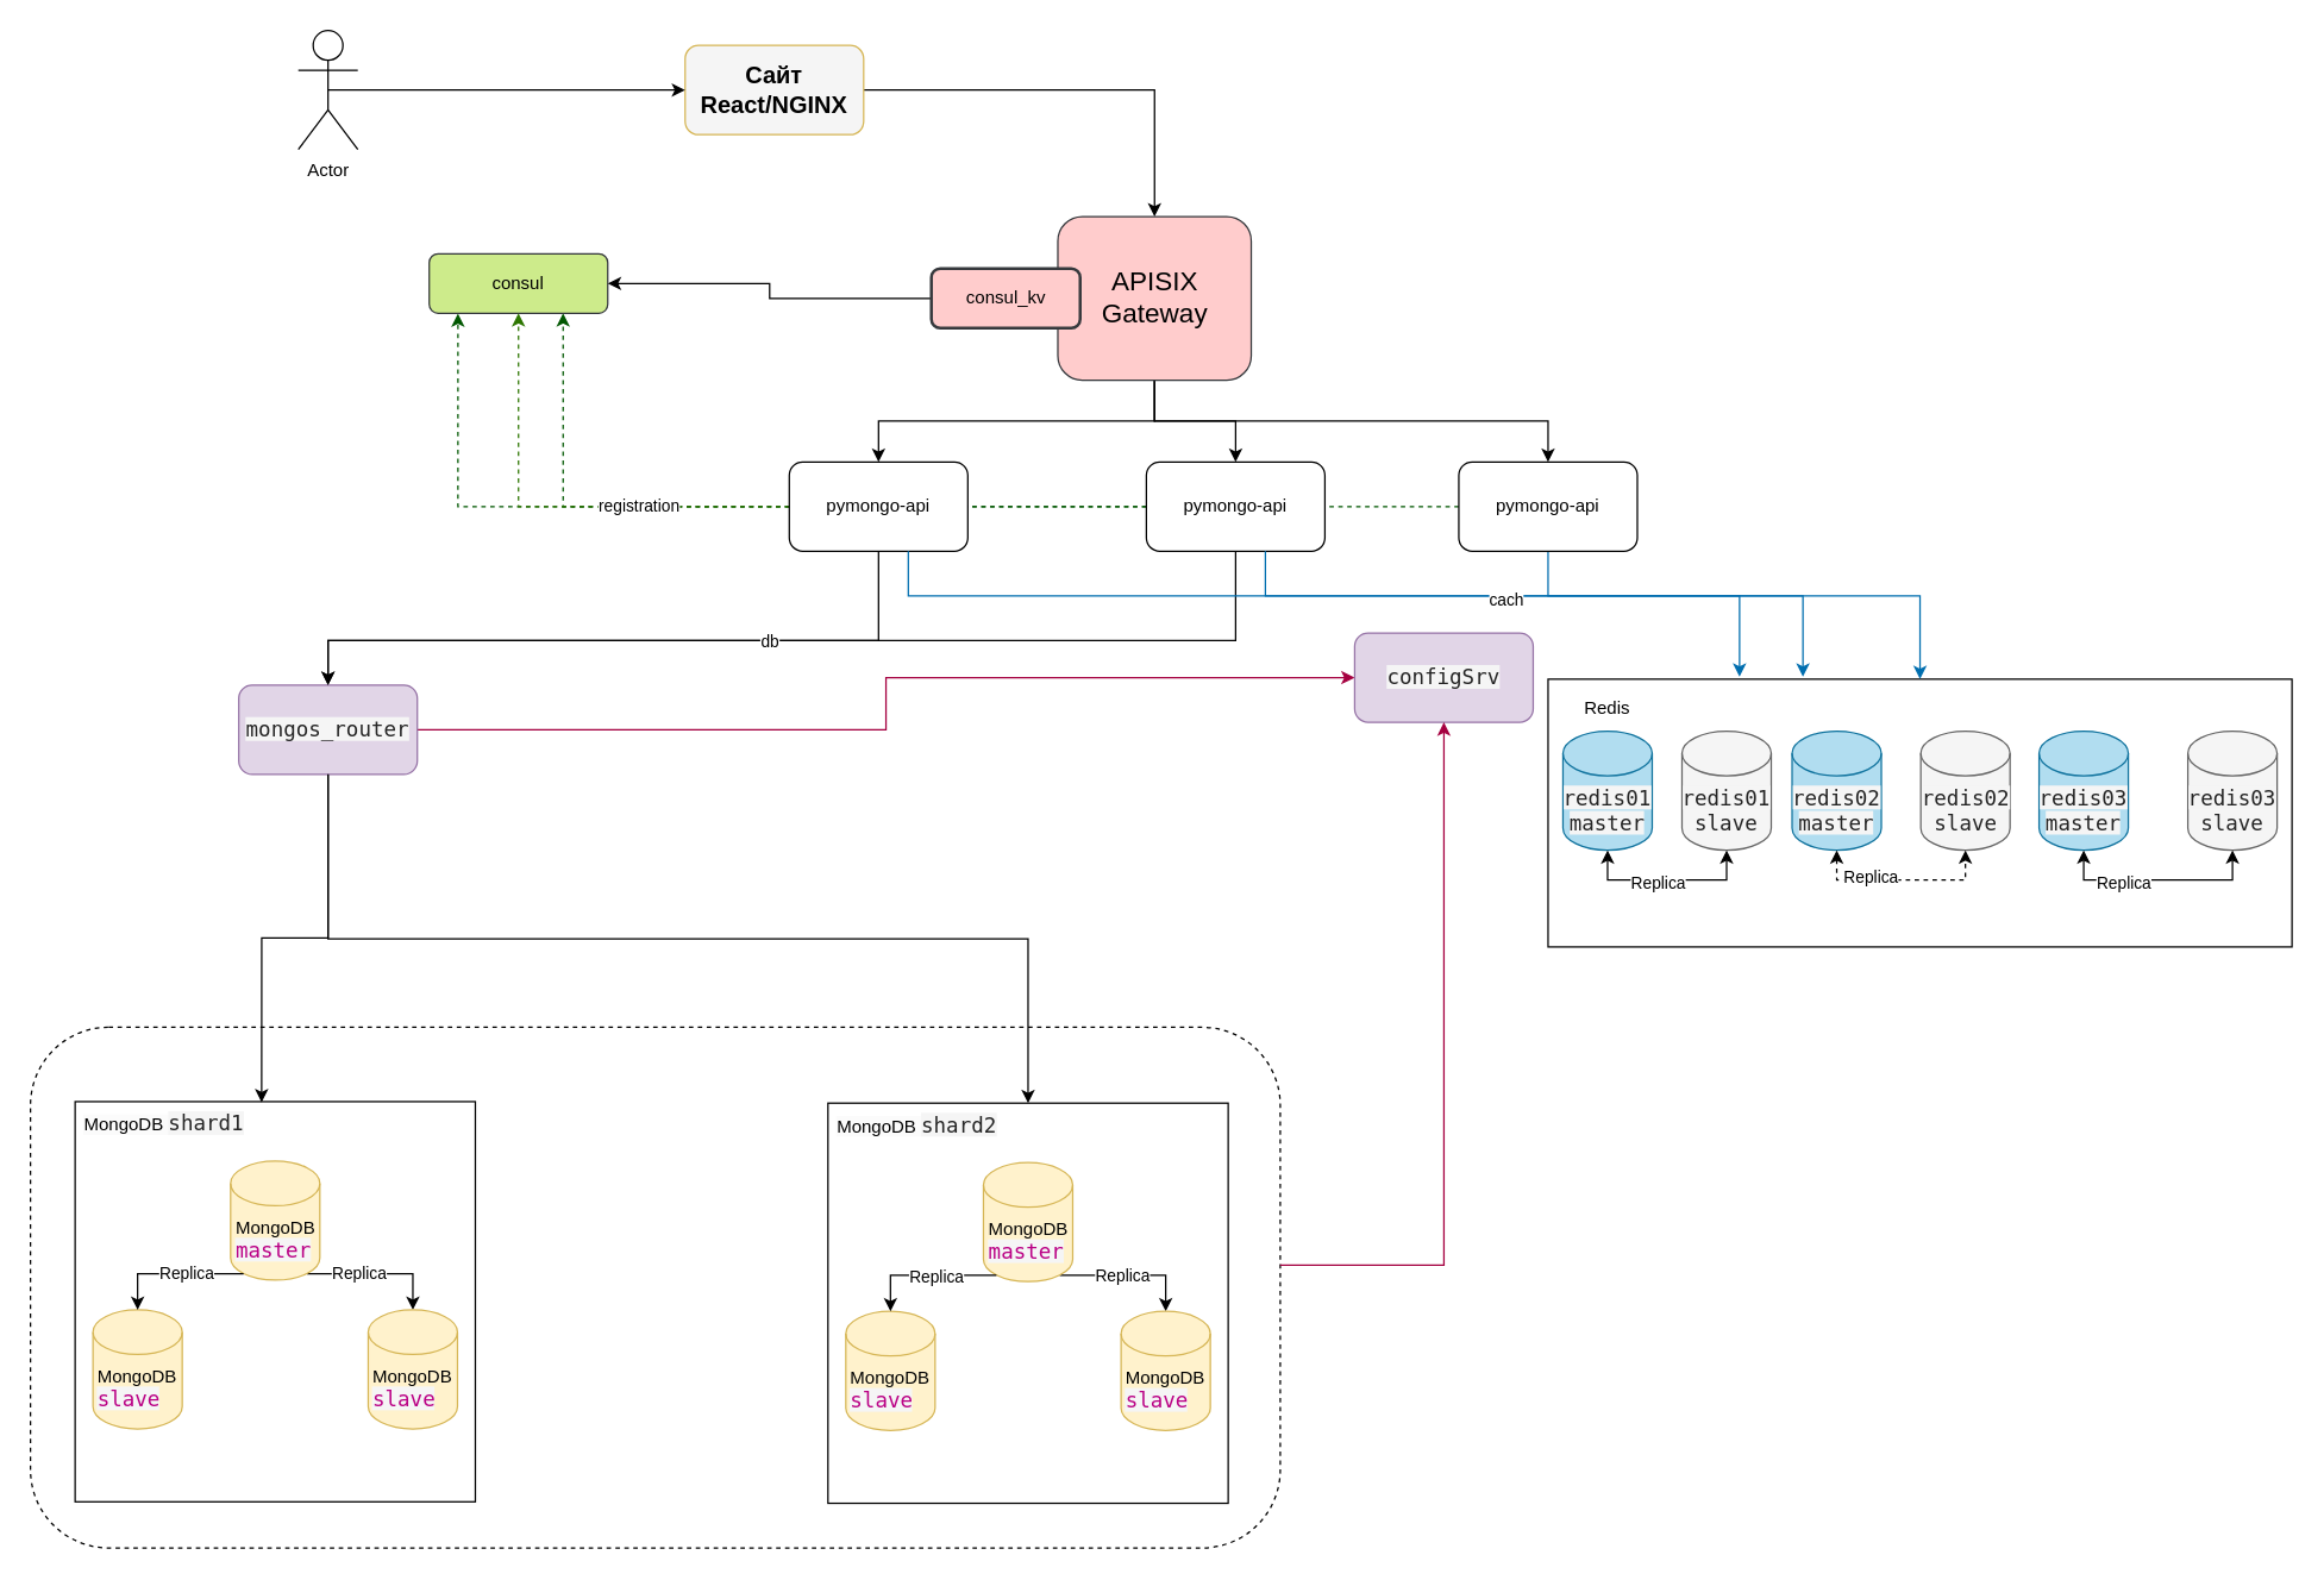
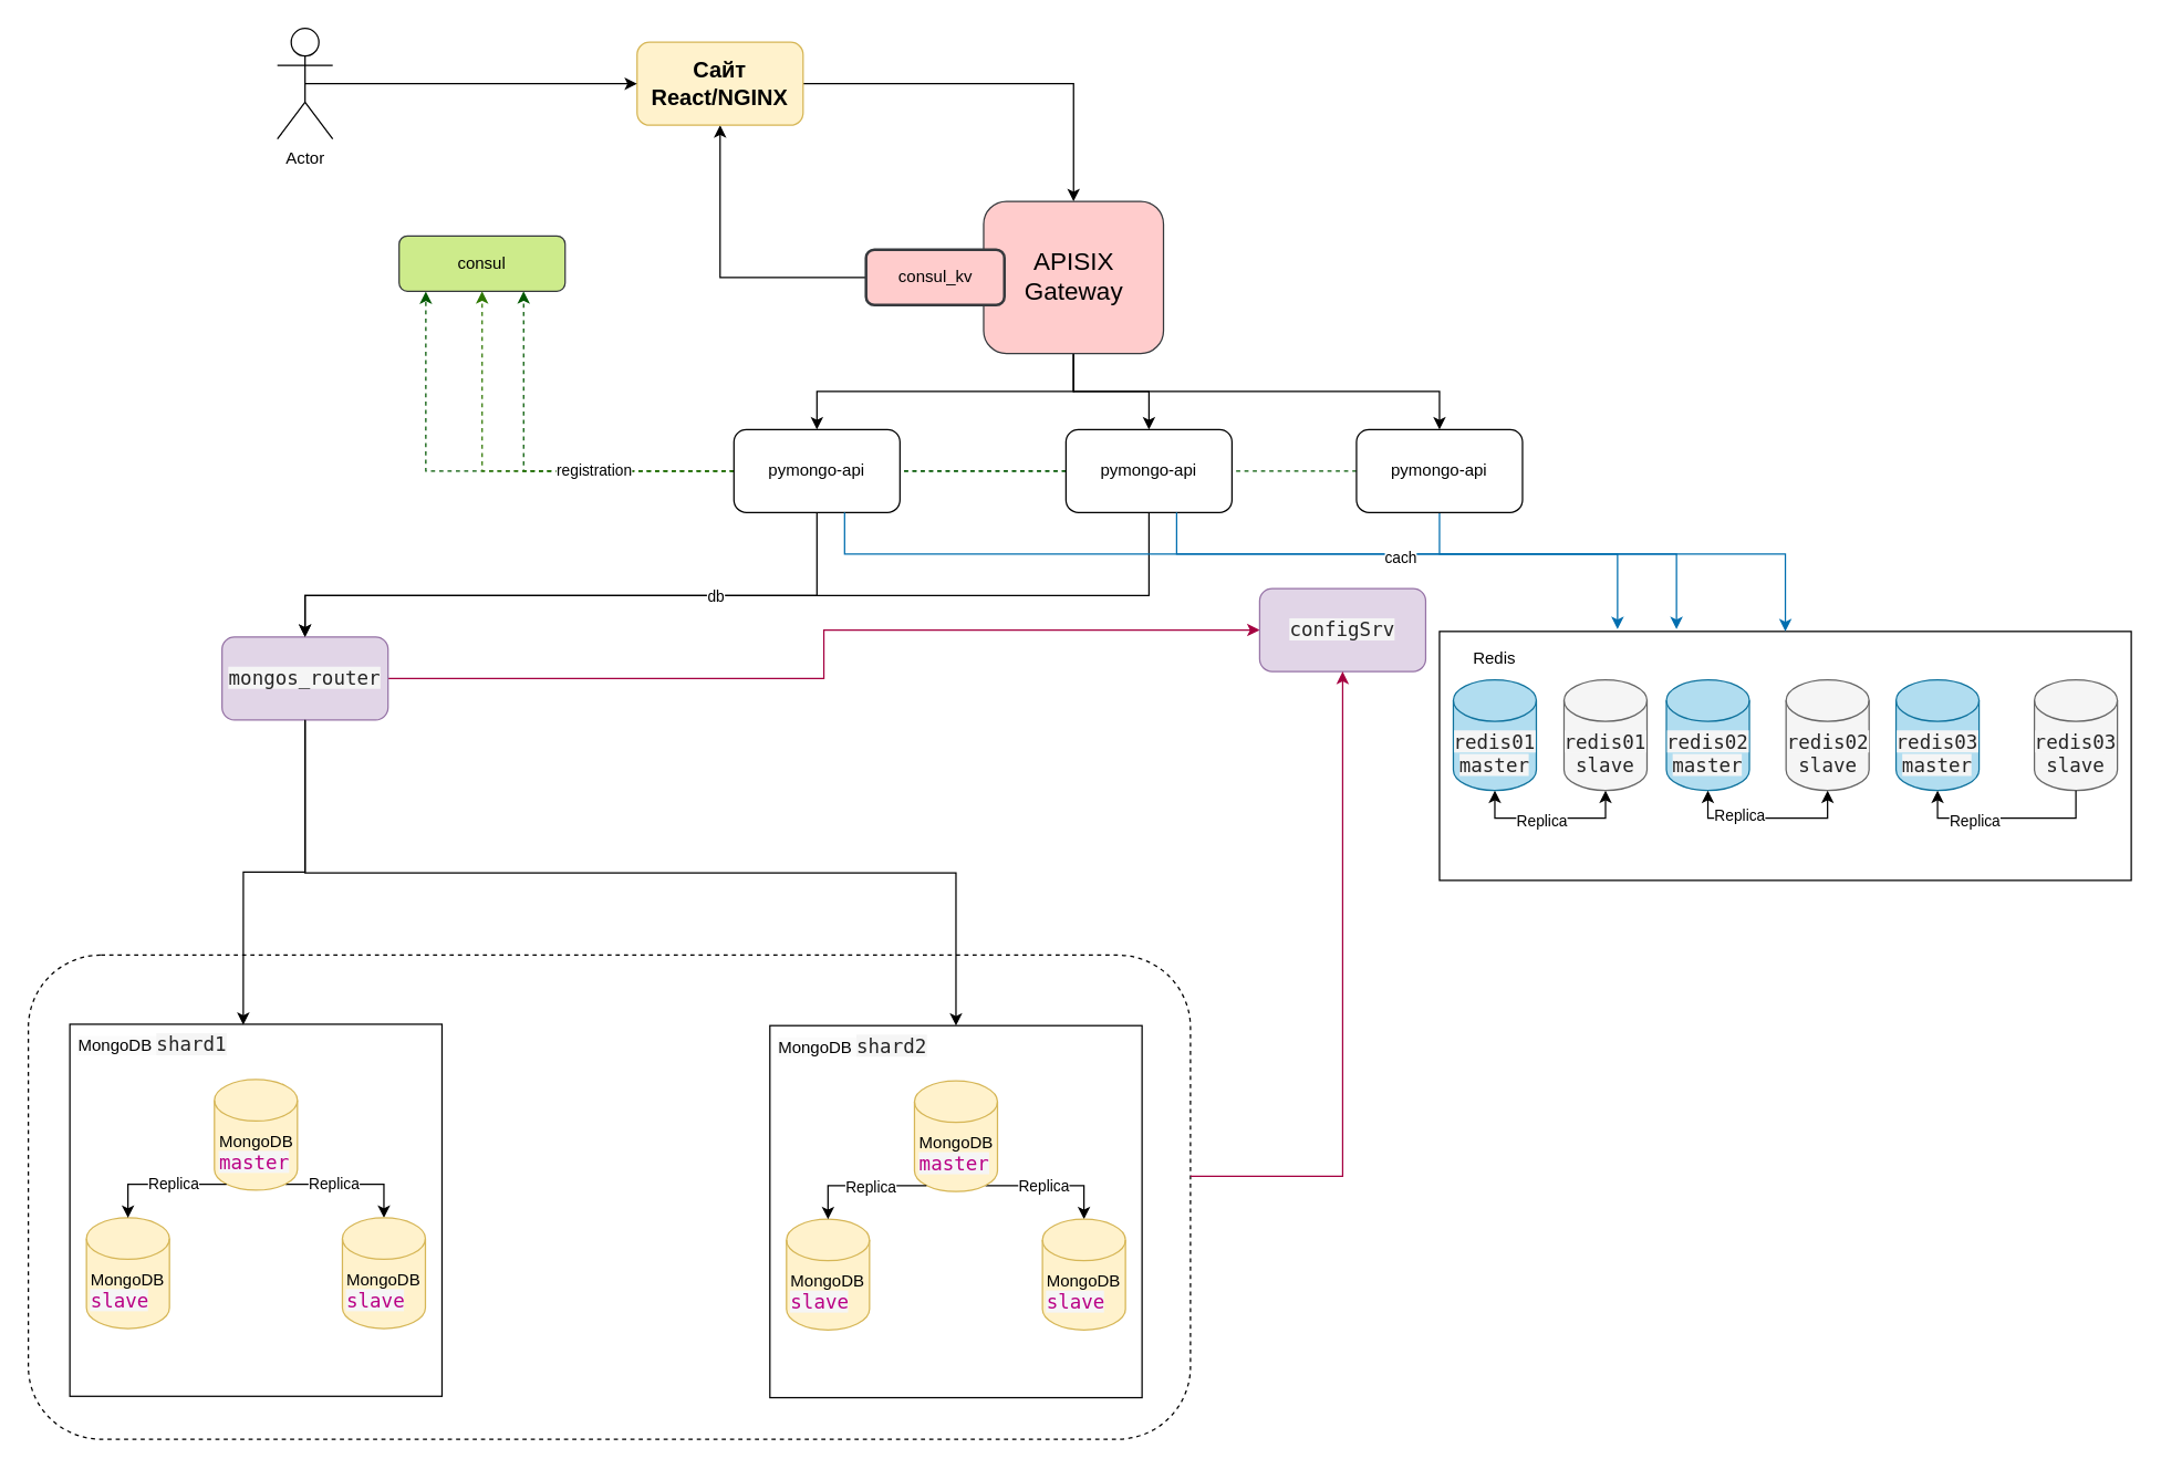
- <mxCell id="12" value="&lt;font style=&quot;font-size: 16px;&quot;&gt;&lt;b&gt;Сайт&lt;/b&gt;&lt;/font&gt;&lt;div style=&quot;font-size: 16px;&quot;&gt;&lt;font style=&quot;font-size: 16px;&quot;&gt;&lt;b&gt;React/NGINX&lt;/b&gt;&lt;/font&gt;&lt;/div&gt;" style="rounded=1;whiteSpace=wrap;html=1;fillColor=#f5f5f5;strokeColor=#d6b656;" parent="1" vertex="1"><mxGeometry x="460" y="30" width="120" height="60" as="geometry" /></mxCell>
+ <mxCell id="12" value="&lt;font style=&quot;font-size: 16px;&quot;&gt;&lt;b&gt;Сайт&lt;/b&gt;&lt;/font&gt;&lt;div style=&quot;font-size: 16px;&quot;&gt;&lt;font style=&quot;font-size: 16px;&quot;&gt;&lt;b&gt;React/NGINX&lt;/b&gt;&lt;/font&gt;&lt;/div&gt;" style="rounded=1;whiteSpace=wrap;html=1;fillColor=#fff2cc;strokeColor=#d6b656;" parent="1" vertex="1"><mxGeometry x="460" y="30" width="120" height="60" as="geometry" /></mxCell>
- <mxCell id="10" style="edgeStyle=orthogonalEdgeStyle;rounded=0;orthogonalLoop=1;jettySize=auto;html=1;exitX=0;exitY=0.5;exitDx=0;exitDy=0;entryX=1;entryY=0.5;entryDx=0;entryDy=0;" parent="1" source="11" target="4" edge="1"><mxGeometry relative="1" as="geometry" /></mxCell>
+ <mxCell id="10" style="edgeStyle=orthogonalEdgeStyle;rounded=0;orthogonalLoop=1;jettySize=auto;html=1;exitX=0;exitY=0.5;exitDx=0;exitDy=0;" parent="1" source="11" target="12" edge="1"><mxGeometry relative="1" as="geometry" /></mxCell>
- <mxCell id="61" style="edgeStyle=orthogonalEdgeStyle;rounded=0;orthogonalLoop=1;jettySize=auto;html=1;exitX=0.5;exitY=1;exitDx=0;exitDy=0;exitPerimeter=0;entryX=0.5;entryY=1;entryDx=0;entryDy=0;entryPerimeter=0;startArrow=classic;startFill=1;" edge="1" parent="1" source="56" target="55"><mxGeometry relative="1" as="geometry" /></mxCell>
+ <mxCell id="61" style="edgeStyle=orthogonalEdgeStyle;rounded=0;orthogonalLoop=1;jettySize=auto;html=1;exitX=0.5;exitY=1;exitDx=0;exitDy=0;exitPerimeter=0;entryX=0.5;entryY=1;entryDx=0;entryDy=0;entryPerimeter=0;startArrow=classic;startFill=1;endArrow=none;" edge="1" parent="1" source="56" target="55"><mxGeometry relative="1" as="geometry" /></mxCell>
- <mxCell id="59" style="edgeStyle=orthogonalEdgeStyle;rounded=0;orthogonalLoop=1;jettySize=auto;html=1;exitX=0.5;exitY=1;exitDx=0;exitDy=0;exitPerimeter=0;entryX=0.5;entryY=1;entryDx=0;entryDy=0;entryPerimeter=0;startArrow=classic;startFill=1;dashed=1;" edge="1" parent="1" source="52" target="54"><mxGeometry relative="1" as="geometry" /></mxCell>
+ <mxCell id="59" style="edgeStyle=orthogonalEdgeStyle;rounded=0;orthogonalLoop=1;jettySize=auto;html=1;exitX=0.5;exitY=1;exitDx=0;exitDy=0;exitPerimeter=0;entryX=0.5;entryY=1;entryDx=0;entryDy=0;entryPerimeter=0;startArrow=classic;startFill=1;" edge="1" parent="1" source="52" target="54"><mxGeometry relative="1" as="geometry" /></mxCell>
